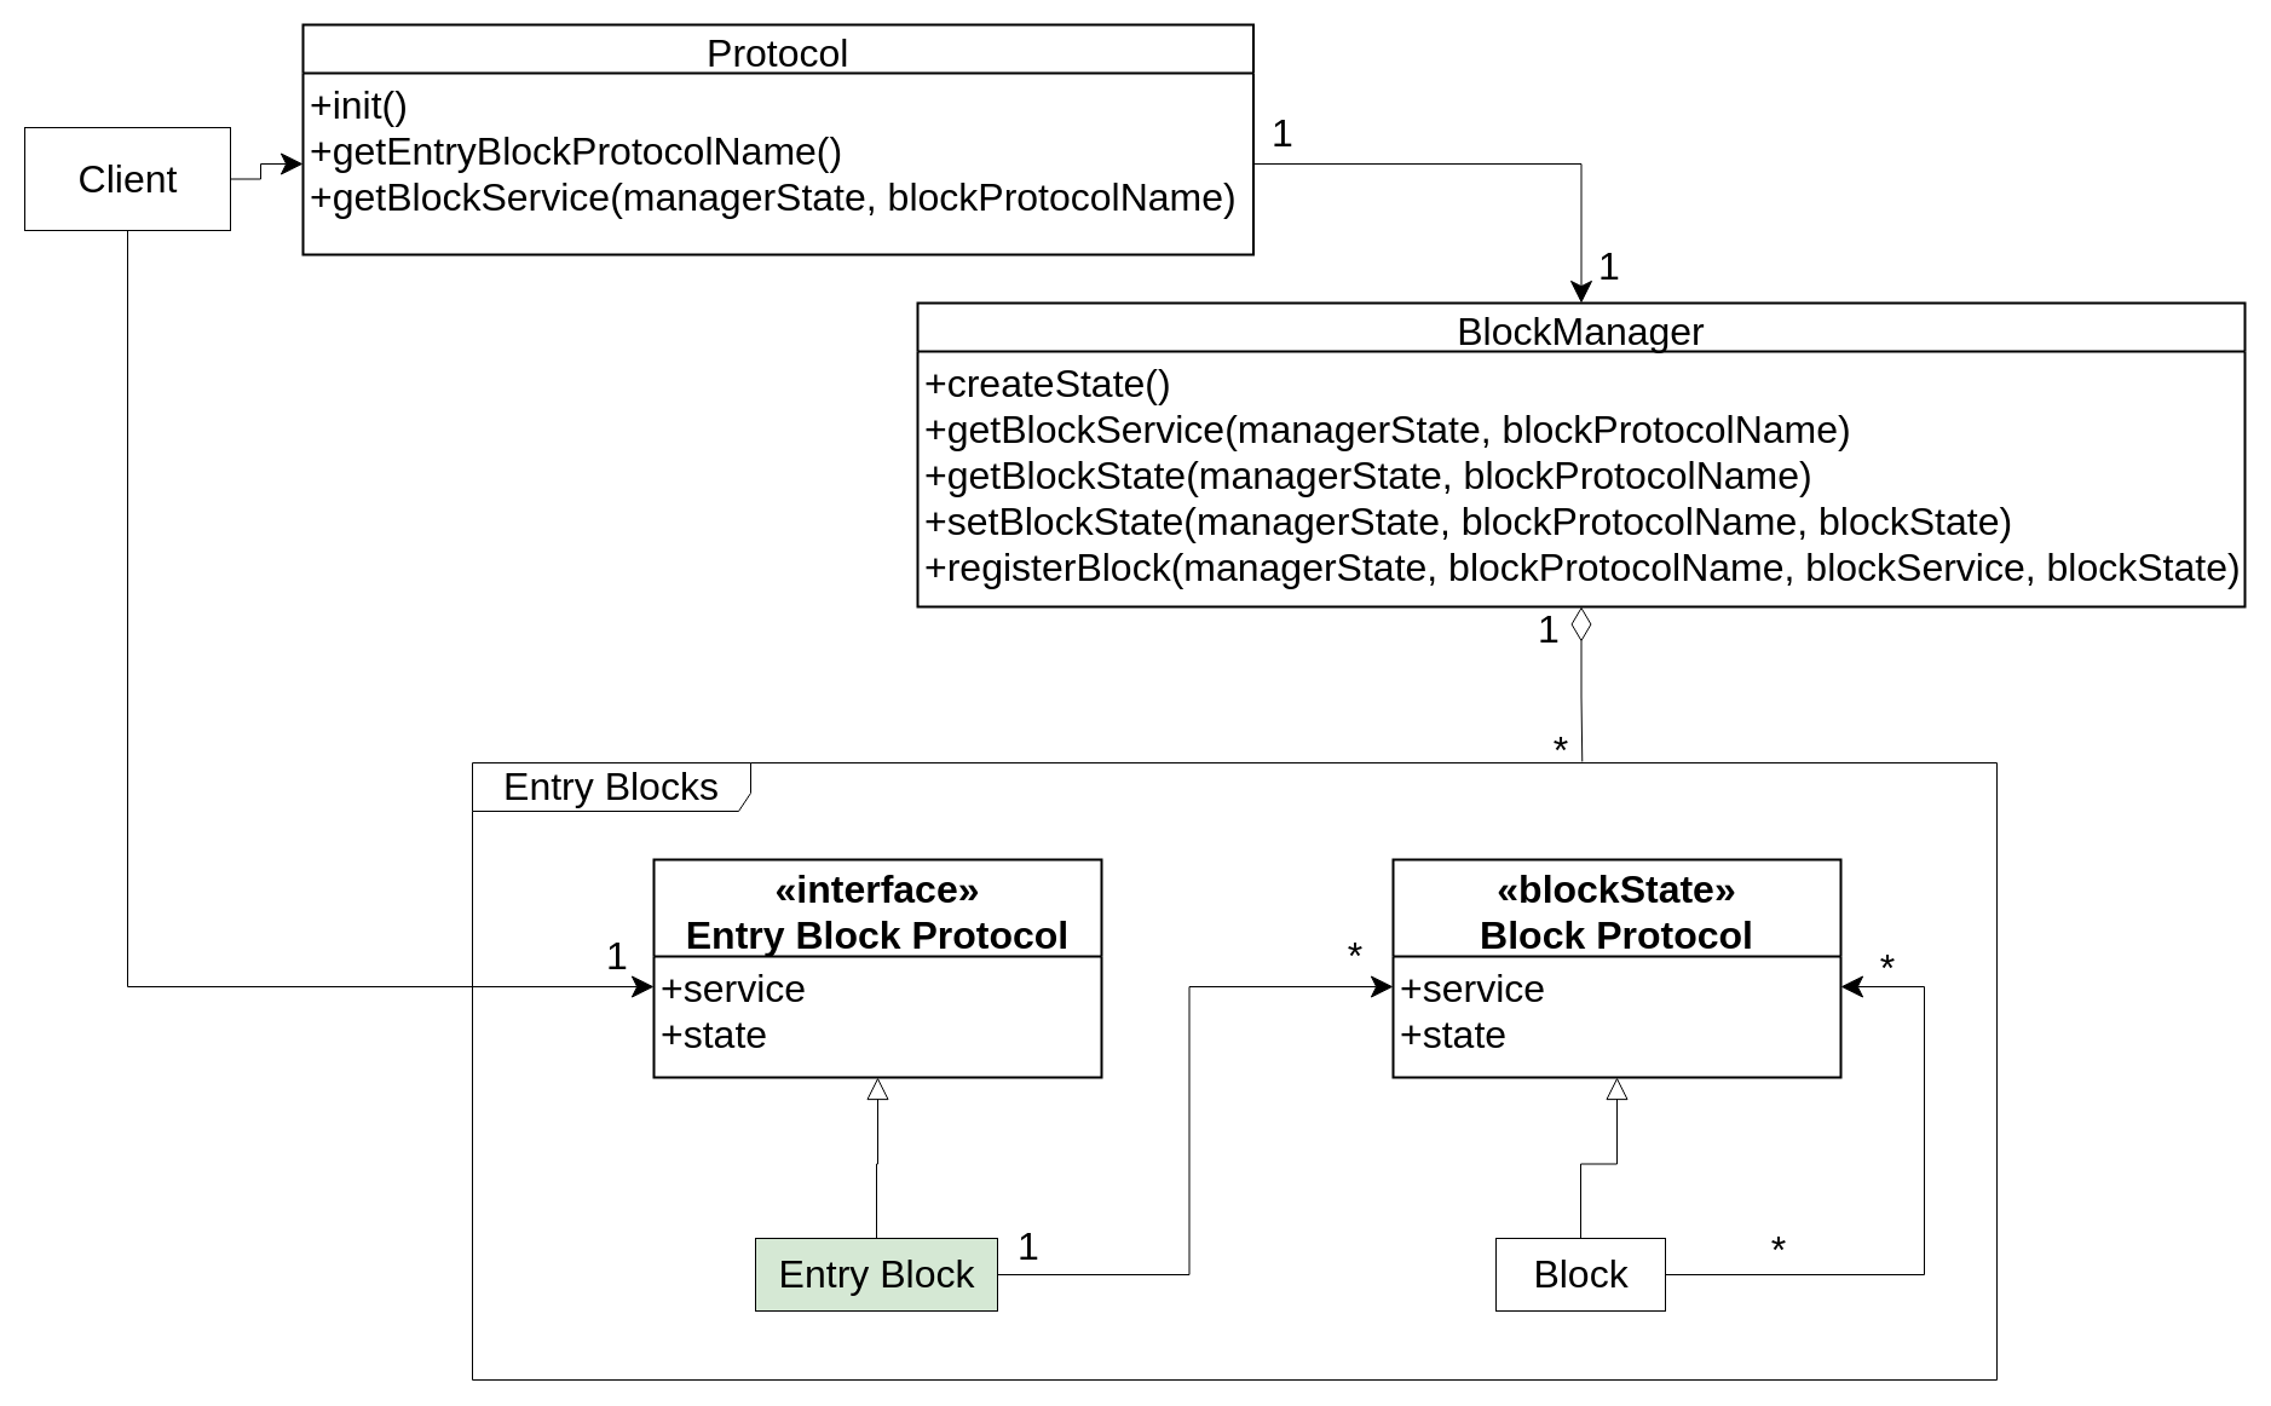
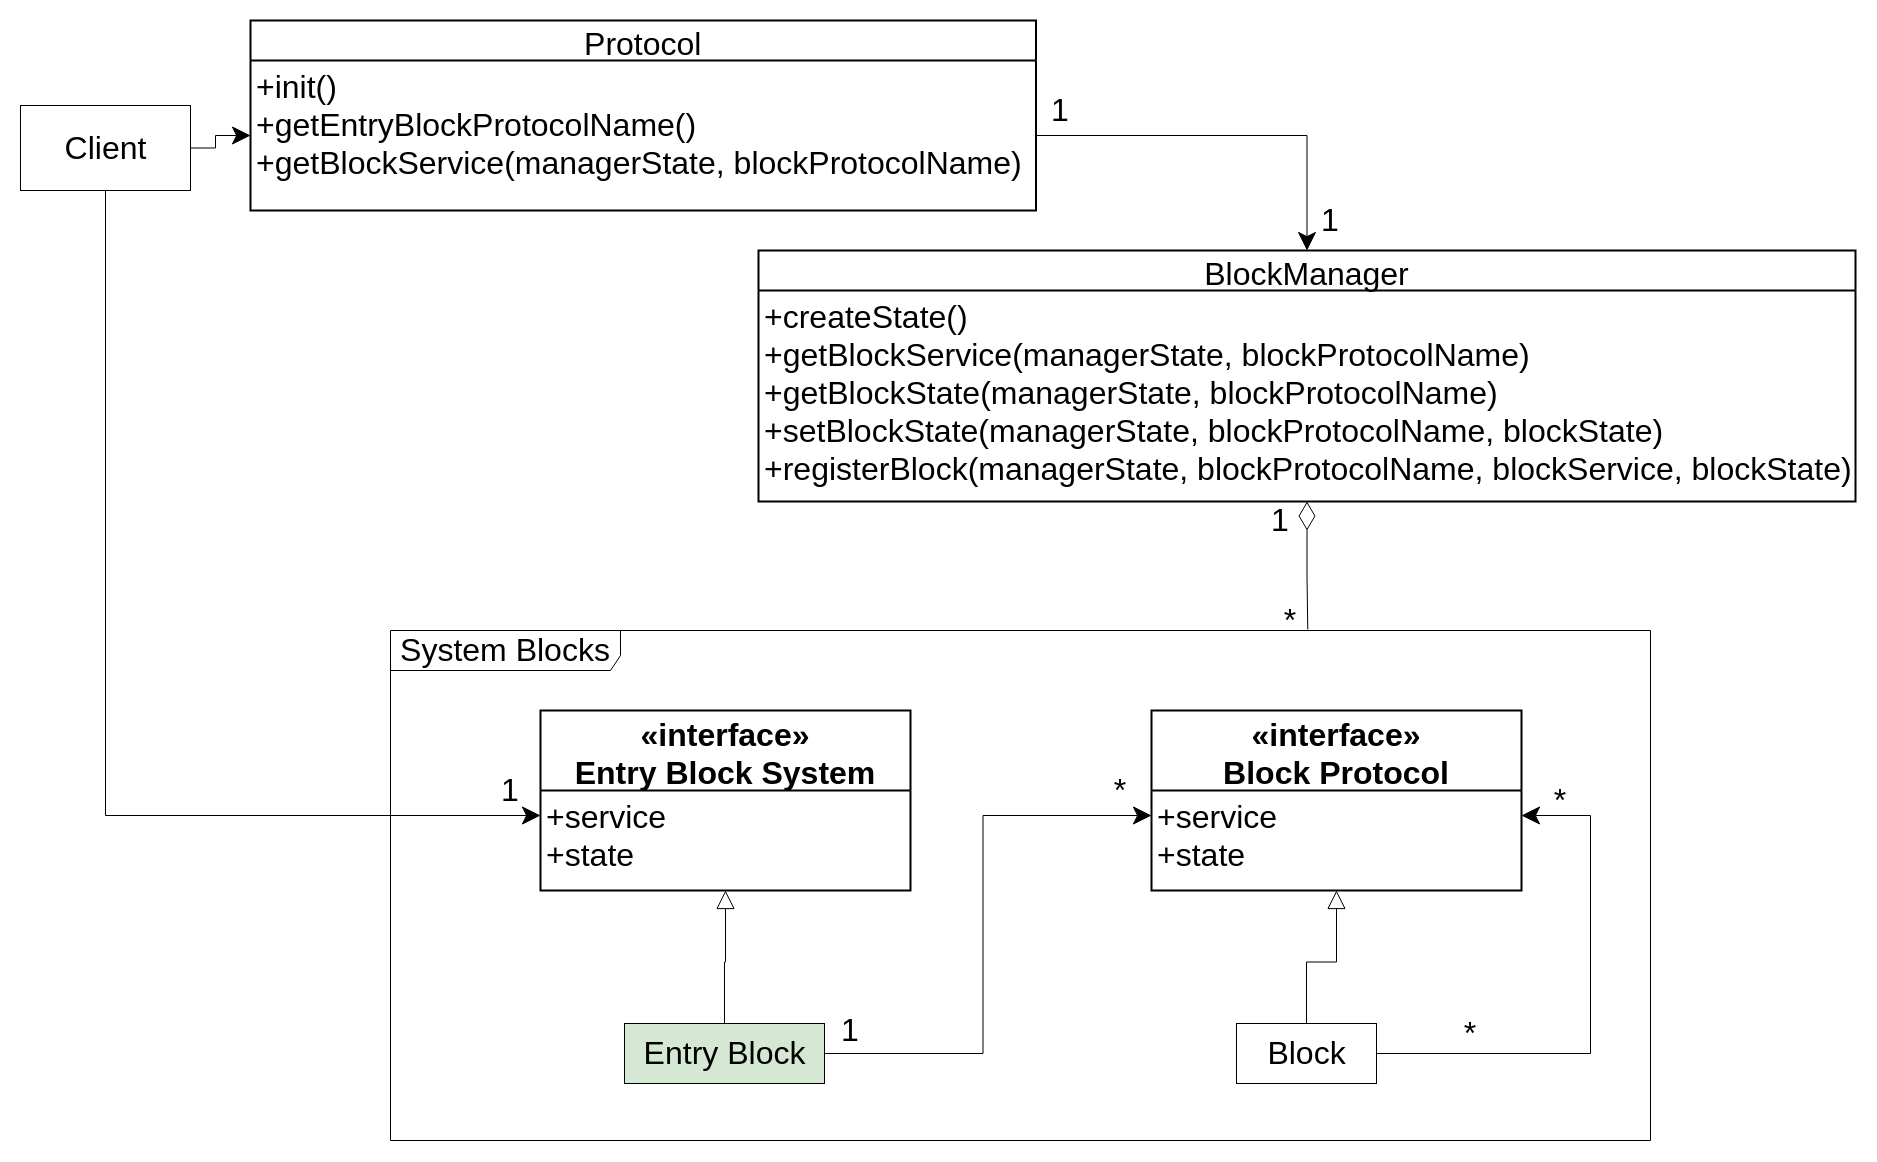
- <mxCell id="2" value="&lt;font style=&quot;font-size: 32px&quot;&gt;Entry Blocks&lt;/font&gt;" style="shape=umlFrame;whiteSpace=wrap;html=1;width=230;height=40;fontSize=32;" parent="1" vertex="1"><mxGeometry x="390" y="630" width="1260" height="510" as="geometry" /></mxCell>
+ <mxCell id="2" value="&lt;font style=&quot;font-size: 32px&quot;&gt;System Blocks&lt;/font&gt;" style="shape=umlFrame;whiteSpace=wrap;html=1;width=230;height=40;fontSize=32;" parent="1" vertex="1"><mxGeometry x="390" y="630" width="1260" height="510" as="geometry" /></mxCell>
- <mxCell id="11" value="«interface»&#10;Entry Block Protocol" style="swimlane;childLayout=stackLayout;horizontal=1;startSize=80;horizontalStack=0;rounded=0;fontSize=32;fontStyle=1;strokeWidth=2;resizeParent=0;resizeLast=1;shadow=0;dashed=0;align=center;" parent="1" vertex="1"><mxGeometry x="540" y="710" width="370" height="180" as="geometry" /></mxCell>
+ <mxCell id="11" value="«interface»&#10;Entry Block System" style="swimlane;childLayout=stackLayout;horizontal=1;startSize=80;horizontalStack=0;rounded=0;fontSize=32;fontStyle=1;strokeWidth=2;resizeParent=0;resizeLast=1;shadow=0;dashed=0;align=center;" parent="1" vertex="1"><mxGeometry x="540" y="710" width="370" height="180" as="geometry" /></mxCell>
- <mxCell id="16" value="«blockState»&#10;Block Protocol" style="swimlane;childLayout=stackLayout;horizontal=1;startSize=80;horizontalStack=0;rounded=0;fontSize=32;fontStyle=1;strokeWidth=2;resizeParent=0;resizeLast=1;shadow=0;dashed=0;align=center;" parent="1" vertex="1"><mxGeometry x="1151" y="710" width="370" height="180" as="geometry" /></mxCell>
+ <mxCell id="16" value="«interface»&#10;Block Protocol" style="swimlane;childLayout=stackLayout;horizontal=1;startSize=80;horizontalStack=0;rounded=0;fontSize=32;fontStyle=1;strokeWidth=2;resizeParent=0;resizeLast=1;shadow=0;dashed=0;align=center;" parent="1" vertex="1"><mxGeometry x="1151" y="710" width="370" height="180" as="geometry" /></mxCell>
